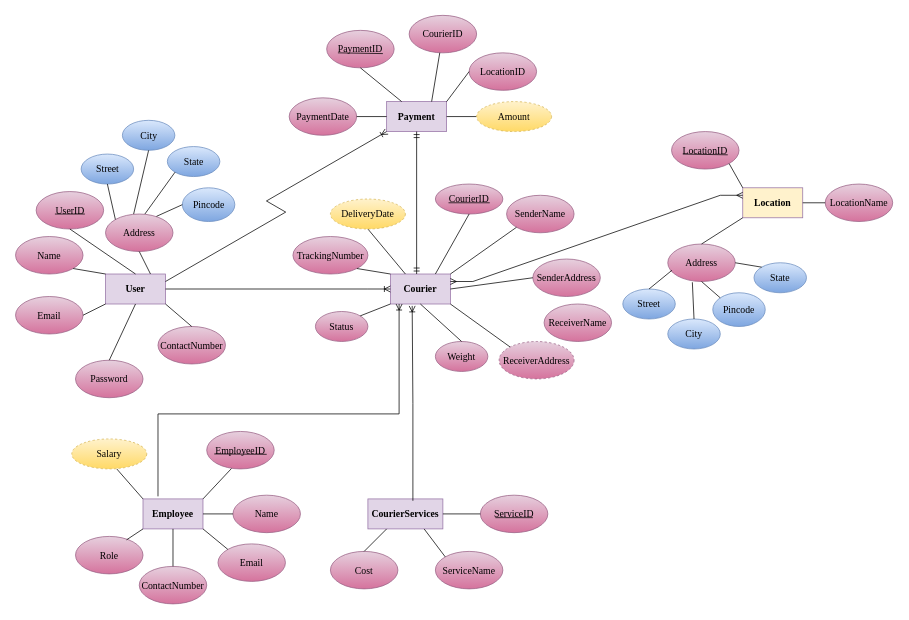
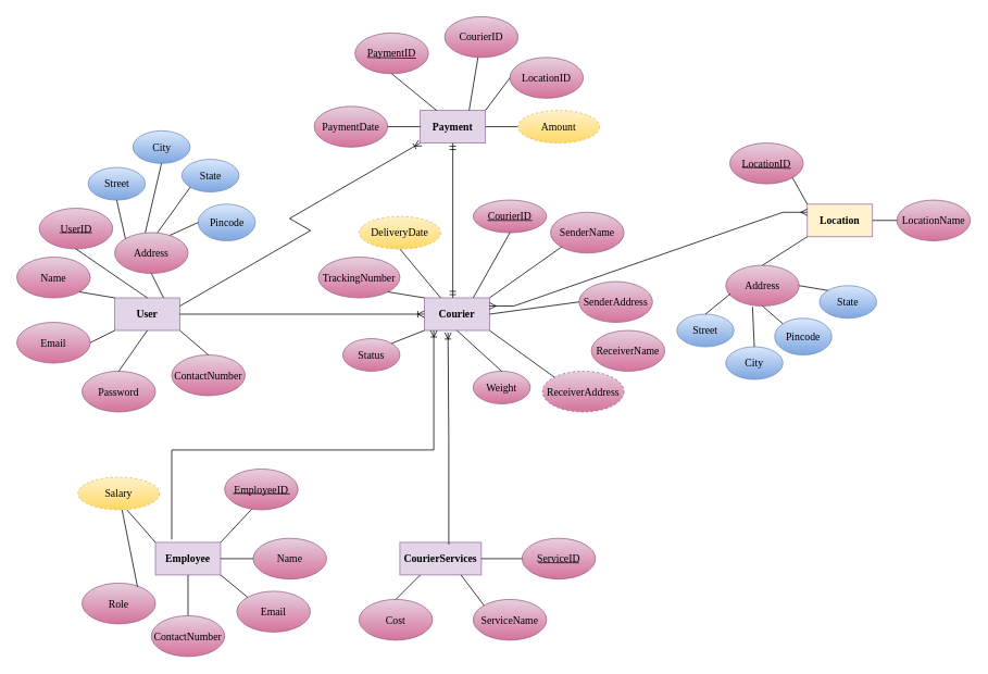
- <mxCell id="6" value="Password" style="ellipse;whiteSpace=wrap;html=1;fontFamily=Times New Roman;fontSize=13;fillColor=#e6d0de;gradientColor=#d5739d;strokeColor=#996185;" vertex="1" parent="1"><mxGeometry x="100" y="480" width="90" height="50" as="geometry" /></mxCell>
+ <mxCell id="6" value="Password" style="ellipse;whiteSpace=wrap;html=1;fontFamily=Times New Roman;fontSize=13;fillColor=#e6d0de;gradientColor=#d5739d;strokeColor=#996185;" vertex="1" parent="1"><mxGeometry x="100" y="455" width="90" height="50" as="geometry" /></mxCell>
- <mxCell id="32" value="" style="endArrow=none;html=1;rounded=0;exitX=0.756;exitY=0.092;exitDx=0;exitDy=0;entryX=0;entryY=1;entryDx=0;entryDy=0;exitPerimeter=0;fontFamily=Times New Roman;fontSize=13;" edge="1" parent="1" source="28" target="24"><mxGeometry width="50" height="50" relative="1" as="geometry"><mxPoint x="150" y="645" as="sourcePoint" /><mxPoint x="200" y="595" as="targetPoint" /></mxGeometry></mxCell>
+ <mxCell id="32" value="" style="endArrow=none;html=1;rounded=0;exitX=0.756;exitY=0.092;exitDx=0;exitDy=0;exitPerimeter=0;fontFamily=Times New Roman;fontSize=13;" edge="1" parent="1" source="28" target="80"><mxGeometry width="50" height="50" relative="1" as="geometry"><mxPoint x="150" y="645" as="sourcePoint" /><mxPoint x="200" y="595" as="targetPoint" /></mxGeometry></mxCell>
